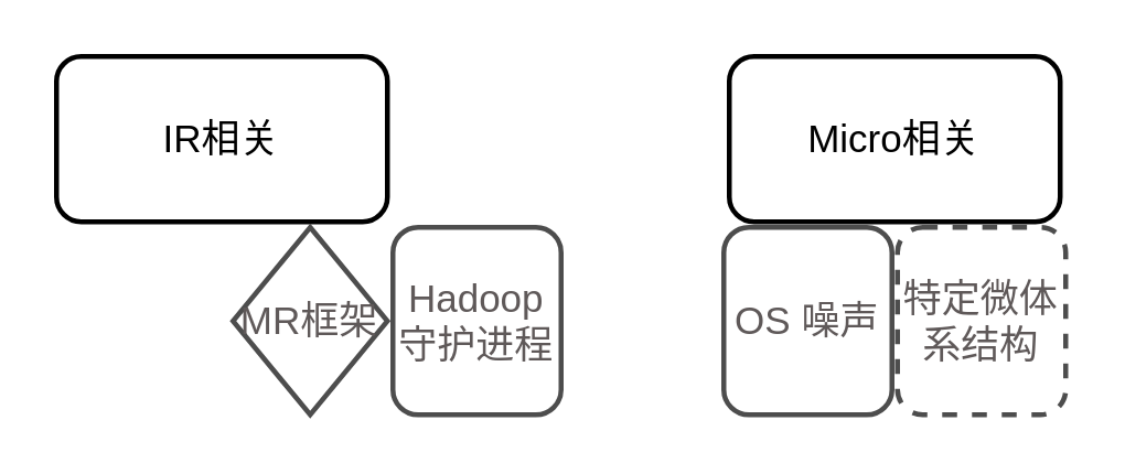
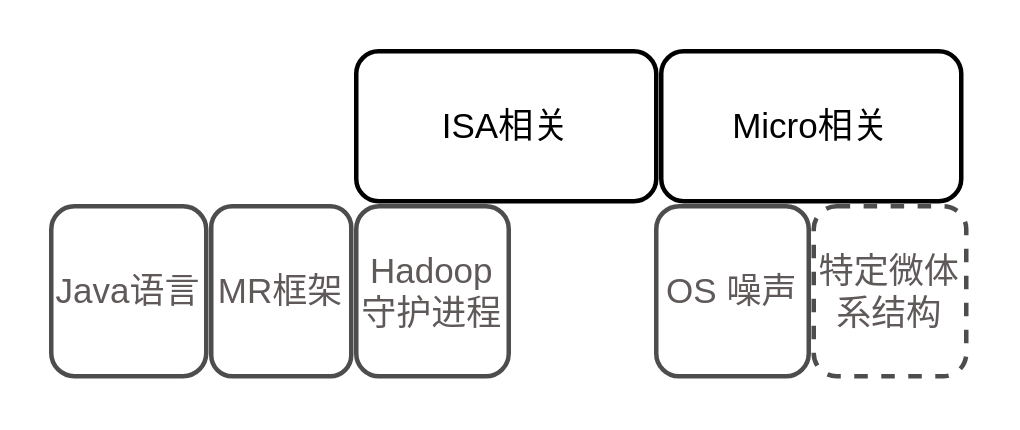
- <mxCell id="2" value="&lt;font style=&quot;font-size: 14px;&quot;&gt;IR相关&lt;/font&gt;" style="rounded=1;whiteSpace=wrap;html=1;strokeWidth=1.8;strokeColor=#000000;" vertex="1" parent="1"><mxGeometry x="20" y="20" width="120" height="60" as="geometry" /></mxCell>
+ <mxCell id="3" value="&lt;font style=&quot;font-size: 14px;&quot;&gt;ISA相关&lt;/font&gt;" style="rounded=1;whiteSpace=wrap;html=1;strokeWidth=1.8;strokeColor=#000000;" vertex="1" parent="1"><mxGeometry x="142" y="20" width="120" height="60" as="geometry" /></mxCell>
+ <mxCell id="5" value="&lt;font style=&quot;font-size: 14px;&quot;&gt;Java语言&lt;/font&gt;" style="rounded=1;whiteSpace=wrap;html=1;strokeWidth=1.8;strokeColor=#4D4D4D;fontColor=#5f5959;" vertex="1" parent="1"><mxGeometry x="20" y="82" width="62" height="68" as="geometry" /></mxCell>
- <mxCell id="6" value="&lt;font style=&quot;font-size: 14px;&quot;&gt;MR框架&lt;/font&gt;" style="rhombus;whiteSpace=wrap;html=1;strokeWidth=1.8;strokeColor=#4D4D4D;fontColor=#5f5959;" vertex="1" parent="1"><mxGeometry x="84" y="82" width="56" height="68" as="geometry" /></mxCell>
+ <mxCell id="6" value="&lt;font style=&quot;font-size: 14px;&quot;&gt;MR框架&lt;/font&gt;" style="rounded=1;whiteSpace=wrap;html=1;strokeWidth=1.8;strokeColor=#4D4D4D;fontColor=#5f5959;" vertex="1" parent="1"><mxGeometry x="84" y="82" width="56" height="68" as="geometry" /></mxCell>
